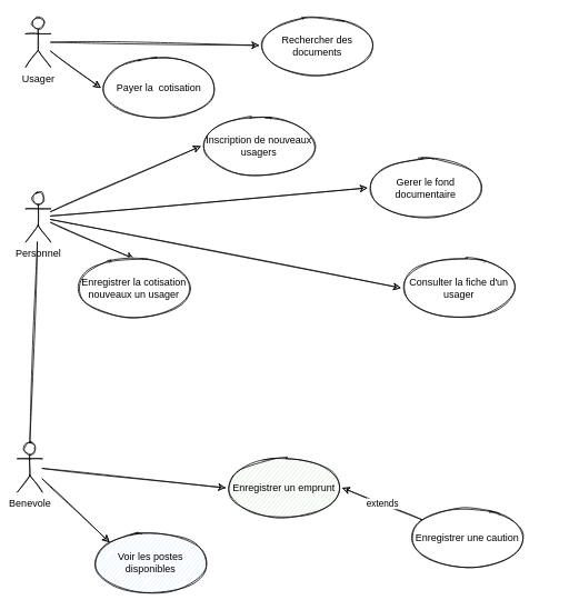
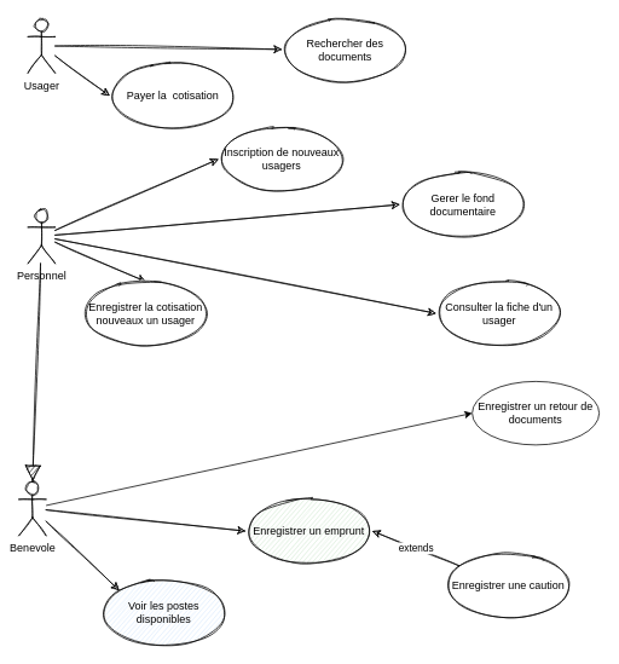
+ <mxCell id="25" value="Enregistrer un retour de documents" style="ellipse;whiteSpace=wrap;html=1;" vertex="1" parent="1"><mxGeometry x="520" y="420" width="140" height="70" as="geometry" /></mxCell>
+ <mxCell id="7" style="edgeStyle=none;html=1;entryX=0;entryY=0.5;entryDx=0;entryDy=0;" edge="1" parent="1" source="8" target="25"><mxGeometry relative="1" as="geometry" /></mxCell>
- <mxCell id="13" style="edgeStyle=none;rounded=0;sketch=1;orthogonalLoop=1;jettySize=auto;html=1;entryX=0.5;entryY=0;entryDx=0;entryDy=0;entryPerimeter=0;endArrow=none;endFill=1;endSize=15;" edge="1" parent="1" source="14" target="8"><mxGeometry relative="1" as="geometry" /></mxCell>
+ <mxCell id="13" style="edgeStyle=none;rounded=0;sketch=1;orthogonalLoop=1;jettySize=auto;html=1;entryX=0.5;entryY=0;entryDx=0;entryDy=0;entryPerimeter=0;endArrow=block;endFill=1;endSize=15;" edge="1" parent="1" source="14" target="8"><mxGeometry relative="1" as="geometry" /></mxCell>
